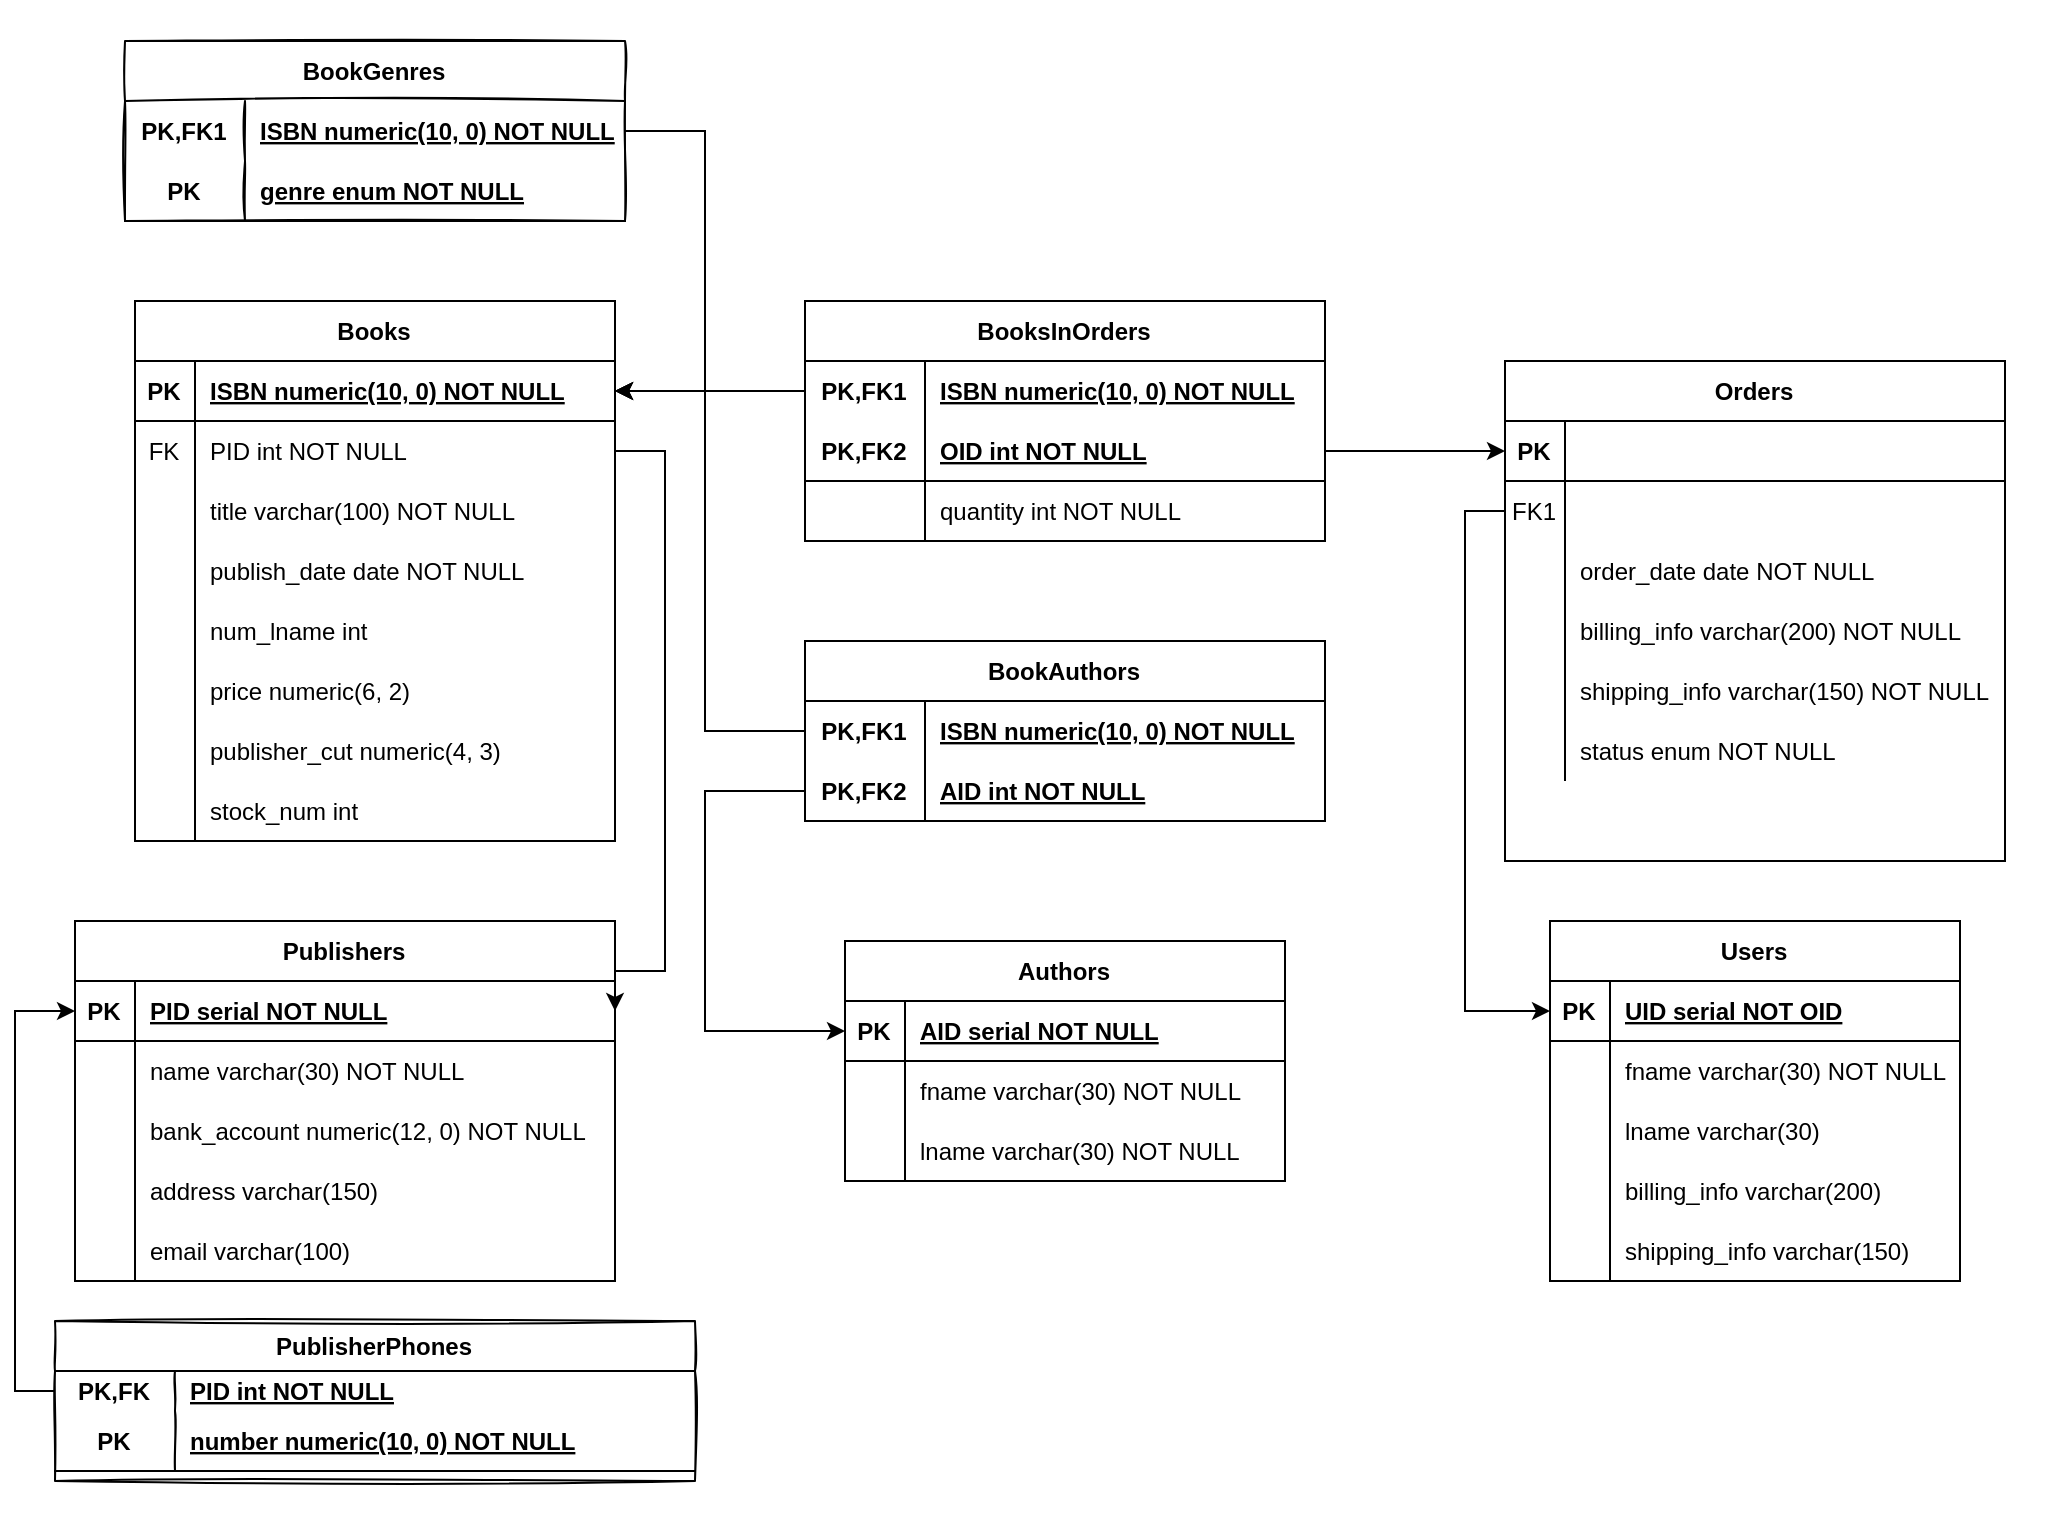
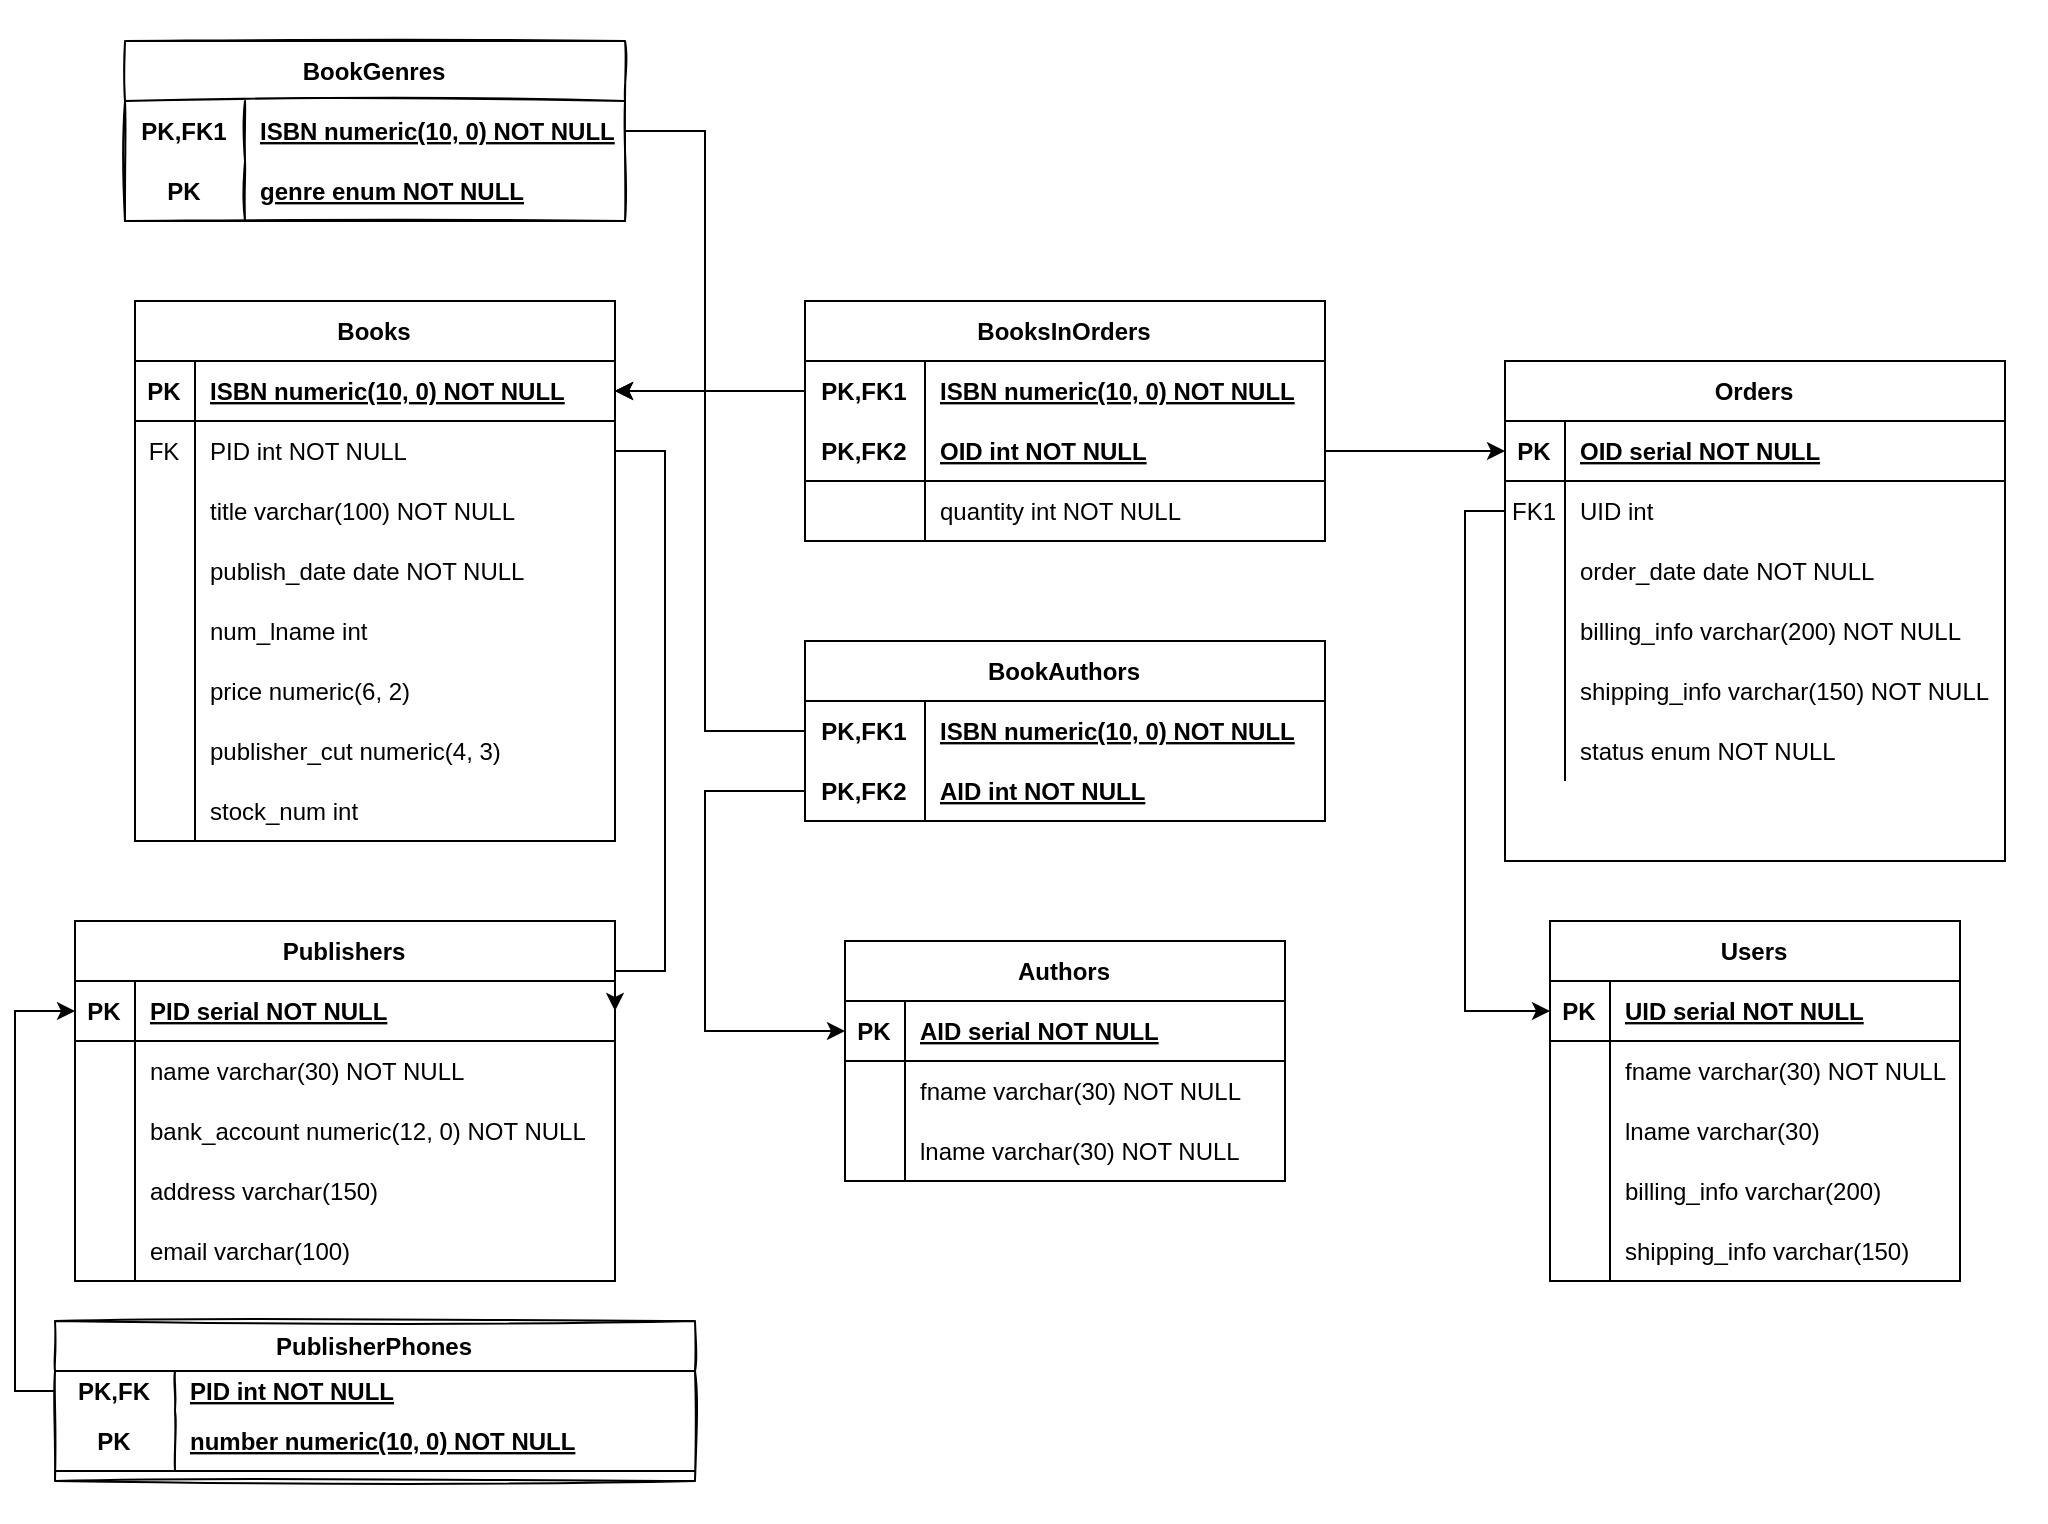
+ <mxCell id="5" value="OID serial NOT NULL " style="shape=partialRectangle;overflow=hidden;connectable=0;fillColor=none;top=0;left=0;bottom=0;right=0;align=left;spacingLeft=6;fontStyle=5;" parent="3" vertex="1"><mxGeometry x="30" width="220" height="30" as="geometry"><mxRectangle width="220" height="30" as="alternateBounds" /></mxGeometry></mxCell>
+ <mxCell id="8" value="UID int" style="shape=partialRectangle;overflow=hidden;connectable=0;fillColor=none;top=0;left=0;bottom=0;right=0;align=left;spacingLeft=6;" parent="6" vertex="1"><mxGeometry x="30" width="220" height="30" as="geometry"><mxRectangle width="220" height="30" as="alternateBounds" /></mxGeometry></mxCell>
- <mxCell id="88" value="UID serial NOT OID" style="shape=partialRectangle;connectable=0;fillColor=none;top=0;left=0;bottom=0;right=0;align=left;spacingLeft=6;fontStyle=5;overflow=hidden;" parent="86" vertex="1"><mxGeometry x="30" width="175" height="30" as="geometry"><mxRectangle width="175" height="30" as="alternateBounds" /></mxGeometry></mxCell>
+ <mxCell id="88" value="UID serial NOT NULL" style="shape=partialRectangle;connectable=0;fillColor=none;top=0;left=0;bottom=0;right=0;align=left;spacingLeft=6;fontStyle=5;overflow=hidden;" parent="86" vertex="1"><mxGeometry x="30" width="175" height="30" as="geometry"><mxRectangle width="175" height="30" as="alternateBounds" /></mxGeometry></mxCell>
